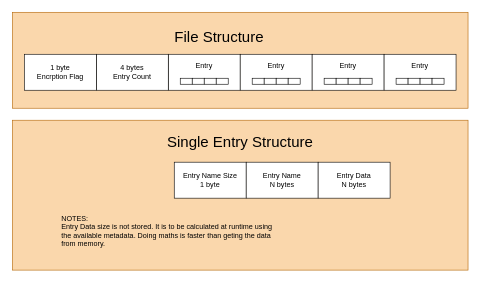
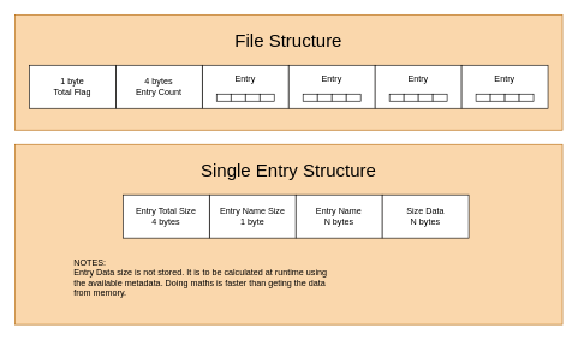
- <mxCell id="3" value="File Structure" style="text;html=1;align=center;verticalAlign=middle;whiteSpace=wrap;rounded=0;fontSize=25;" parent="1" vertex="1"><mxGeometry x="233" y="44" width="264" height="31" as="geometry" /></mxCell>
+ <mxCell id="3" value="File Structure" style="text;html=1;align=center;verticalAlign=middle;whiteSpace=wrap;rounded=0;fontSize=25;" parent="1" vertex="1"><mxGeometry x="268" y="39" width="264" height="31" as="geometry" /></mxCell>
- <mxCell id="43" value="1 byte&lt;div&gt;Encrption Flag&lt;/div&gt;" style="rounded=0;whiteSpace=wrap;html=1;" parent="1" vertex="1"><mxGeometry x="40" y="90" width="120" height="60" as="geometry" /></mxCell>
+ <mxCell id="43" value="1 byte&lt;div&gt;Total Flag&lt;/div&gt;" style="rounded=0;whiteSpace=wrap;html=1;" parent="1" vertex="1"><mxGeometry x="40" y="90" width="120" height="60" as="geometry" /></mxCell>
+ <mxCell id="39" value="Entry Total Size&lt;div&gt;4 bytes&lt;/div&gt;" style="rounded=0;whiteSpace=wrap;html=1;" parent="1" vertex="1"><mxGeometry x="170" y="270" width="120" height="60" as="geometry" /></mxCell>
- <mxCell id="42" value="Entry Data&lt;div&gt;N bytes&lt;/div&gt;" style="rounded=0;whiteSpace=wrap;html=1;" parent="1" vertex="1"><mxGeometry x="530" y="270" width="120" height="60" as="geometry" /></mxCell>
+ <mxCell id="42" value="Size Data&lt;div&gt;N bytes&lt;/div&gt;" style="rounded=0;whiteSpace=wrap;html=1;" parent="1" vertex="1"><mxGeometry x="530" y="270" width="120" height="60" as="geometry" /></mxCell>
